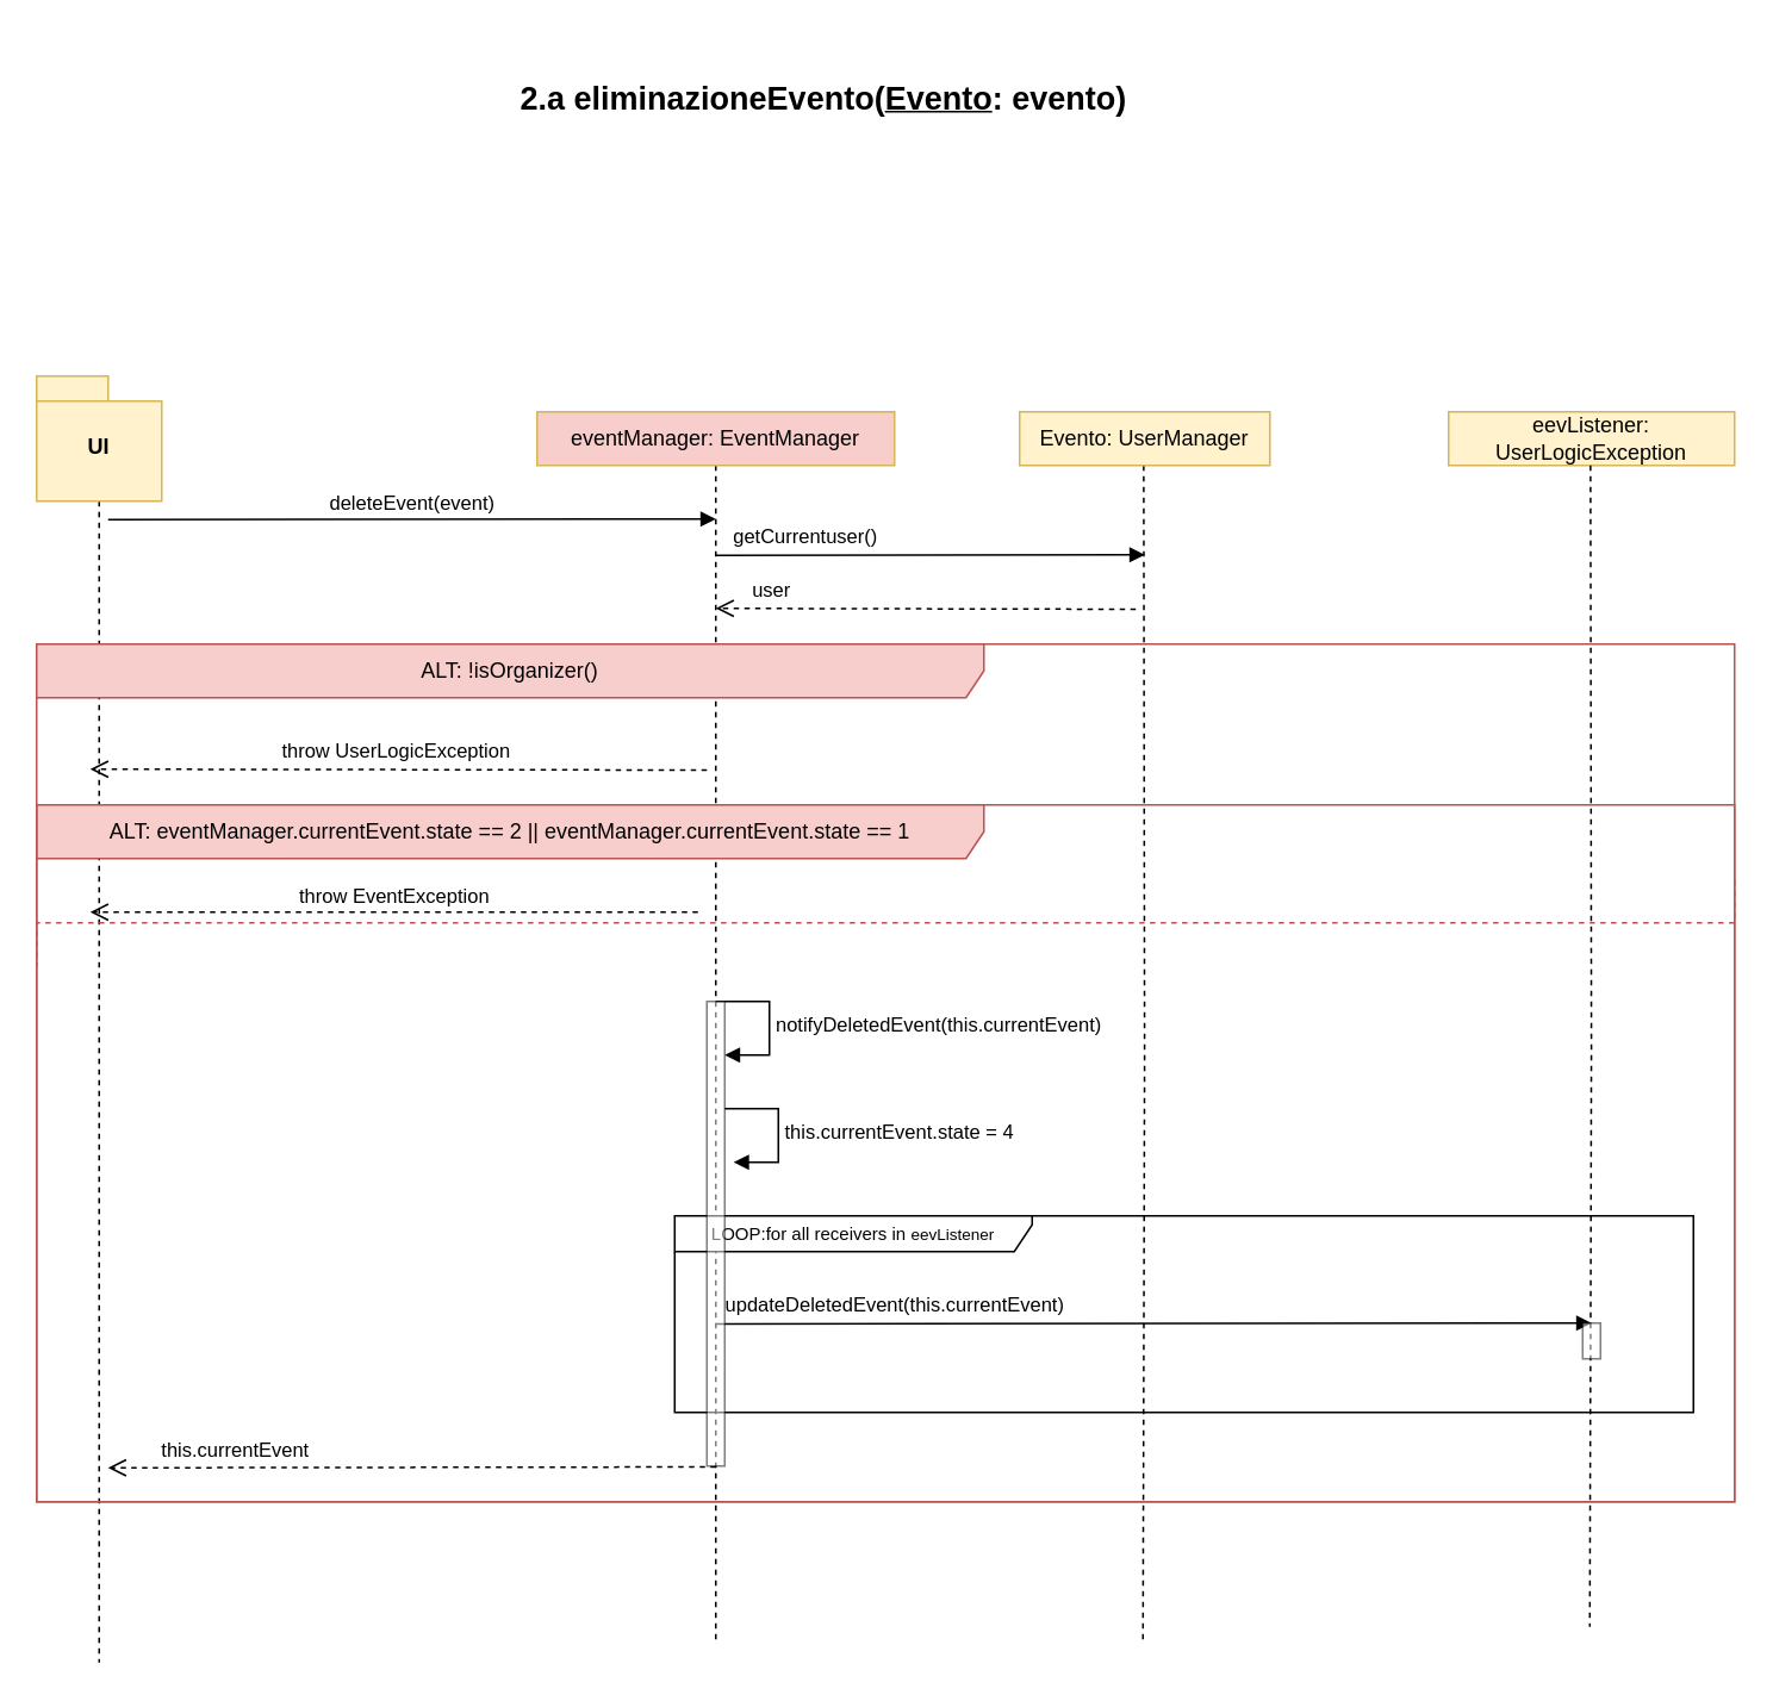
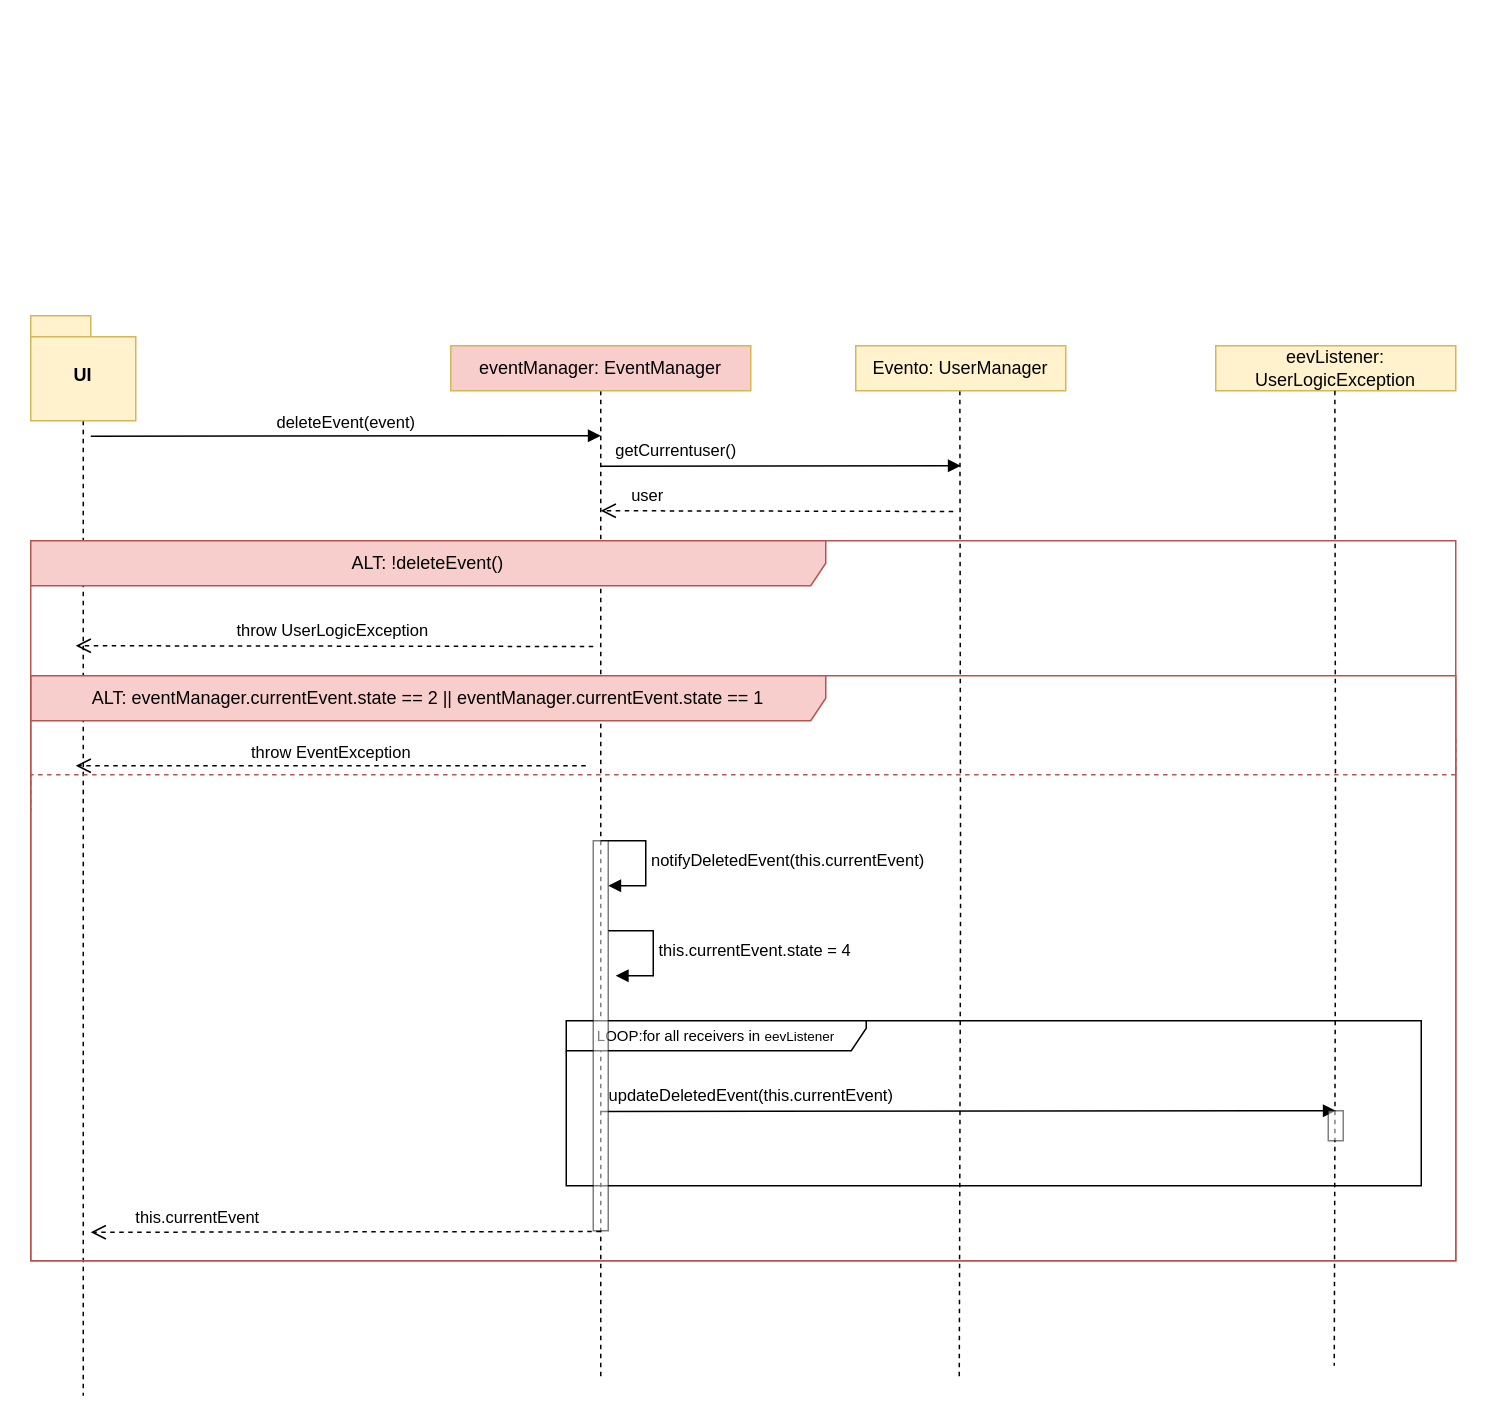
- <mxCell id="2" value="&lt;p style=&quot;margin-left: 18pt; font-size: 18px;&quot; class=&quot;MsoNormal&quot;&gt;&lt;b&gt;&lt;span style=&quot;&quot;&gt;2.a&lt;/span&gt;&lt;/b&gt; &lt;b&gt;&lt;span style=&quot;&quot;&gt;eliminazioneEvento(&lt;u&gt;Evento&lt;/u&gt;: evento)&lt;/span&gt;&lt;/b&gt;&lt;/p&gt;" style="text;whiteSpace=wrap;html=1;" parent="1" vertex="1"><mxGeometry x="265" y="20" width="460" height="70" as="geometry" /></mxCell>
- <mxCell id="23" value="ALT: !isOrganizer()" style="shape=umlFrame;whiteSpace=wrap;html=1;pointerEvents=0;width=530;height=30;fillColor=#f8cecc;strokeColor=#b85450;" parent="1" vertex="1"><mxGeometry x="20" y="360" width="950" height="480" as="geometry" /></mxCell>
+ <mxCell id="23" value="ALT: !deleteEvent()" style="shape=umlFrame;whiteSpace=wrap;html=1;pointerEvents=0;width=530;height=30;fillColor=#f8cecc;strokeColor=#b85450;" parent="1" vertex="1"><mxGeometry x="20" y="360" width="950" height="480" as="geometry" /></mxCell>
